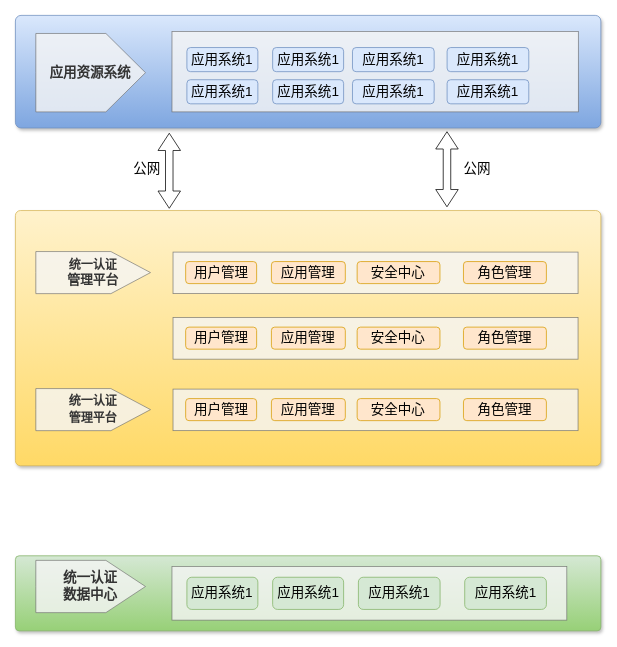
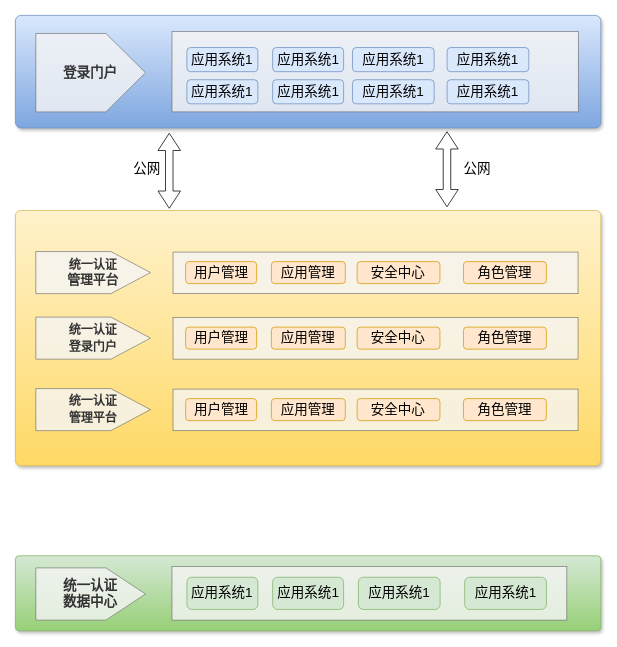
- <mxCell id="5" value="&lt;span style=&quot;color: rgb(51, 51, 51);&quot;&gt;&lt;b&gt;&lt;font style=&quot;font-size: 18px;&quot;&gt;应用资源系统&lt;/font&gt;&lt;/b&gt;&lt;/span&gt;" style="html=1;shadow=0;dashed=0;align=center;verticalAlign=middle;shape=mxgraph.arrows2.arrow;dy=0;dx=52.76;notch=0;rounded=0;glass=0;sketch=0;fontSize=18;fillColor=#f5f5f5;fontColor=#333333;strokeColor=#666666;whiteSpace=wrap;opacity=80;" parent="2" vertex="1"><mxGeometry x="27.205" y="24.107" width="146.128" height="104.464" as="geometry" /></mxCell>
+ <mxCell id="5" value="&lt;span style=&quot;color: rgb(51, 51, 51);&quot;&gt;&lt;b&gt;&lt;font style=&quot;font-size: 18px;&quot;&gt;登录门户&lt;/font&gt;&lt;/b&gt;&lt;/span&gt;" style="html=1;shadow=0;dashed=0;align=center;verticalAlign=middle;shape=mxgraph.arrows2.arrow;dy=0;dx=52.76;notch=0;rounded=0;glass=0;sketch=0;fontSize=18;fillColor=#f5f5f5;fontColor=#333333;strokeColor=#666666;whiteSpace=wrap;opacity=80;" parent="2" vertex="1"><mxGeometry x="27.205" y="24.107" width="146.128" height="104.464" as="geometry" /></mxCell>
+ <mxCell id="22" value="&lt;span style=&quot;color: rgb(51, 51, 51);&quot;&gt;&lt;b style=&quot;font-size: 16px;&quot;&gt;&lt;font style=&quot;font-size: 16px;&quot;&gt;统一认证&lt;br&gt;登录门户&lt;/font&gt;&lt;/b&gt;&lt;/span&gt;" style="html=1;shadow=0;dashed=0;align=center;verticalAlign=middle;shape=mxgraph.arrows2.arrow;dy=0;dx=52.76;notch=0;rounded=0;glass=0;sketch=0;fontSize=18;fillColor=#f5f5f5;fontColor=#333333;strokeColor=#666666;whiteSpace=wrap;opacity=80;" parent="13" vertex="1"><mxGeometry x="27.21" y="141.97" width="152.79" height="56.05" as="geometry" /></mxCell>
- <mxCell id="35" value="&lt;span style=&quot;color: rgb(51, 51, 51);&quot;&gt;&lt;b style=&quot;&quot;&gt;&lt;font style=&quot;font-size: 18px;&quot;&gt;统一认证&lt;br&gt;数据中心&lt;br&gt;&lt;/font&gt;&lt;/b&gt;&lt;/span&gt;" style="html=1;shadow=0;dashed=0;align=center;verticalAlign=middle;shape=mxgraph.arrows2.arrow;dy=0;dx=52.76;notch=0;rounded=0;glass=0;sketch=0;fontSize=18;fillColor=#f5f5f5;fontColor=#333333;strokeColor=#666666;whiteSpace=wrap;opacity=80;" parent="32" vertex="1"><mxGeometry x="27.205" y="6.071" width="146.128" height="69.643" as="geometry" /></mxCell>
+ <mxCell id="35" value="&lt;span style=&quot;color: rgb(51, 51, 51);&quot;&gt;&lt;b style=&quot;&quot;&gt;&lt;font style=&quot;font-size: 18px;&quot;&gt;统一认证&lt;br&gt;数据中心&lt;br&gt;&lt;/font&gt;&lt;/b&gt;&lt;/span&gt;" style="html=1;shadow=0;dashed=0;align=center;verticalAlign=middle;shape=mxgraph.arrows2.arrow;dy=0;dx=52.76;notch=0;rounded=0;glass=0;sketch=0;fontSize=18;fillColor=#f5f5f5;fontColor=#333333;strokeColor=#666666;whiteSpace=wrap;opacity=80;" parent="32" vertex="1"><mxGeometry x="27.205" y="16.071" width="146.128" height="69.643" as="geometry" /></mxCell>
